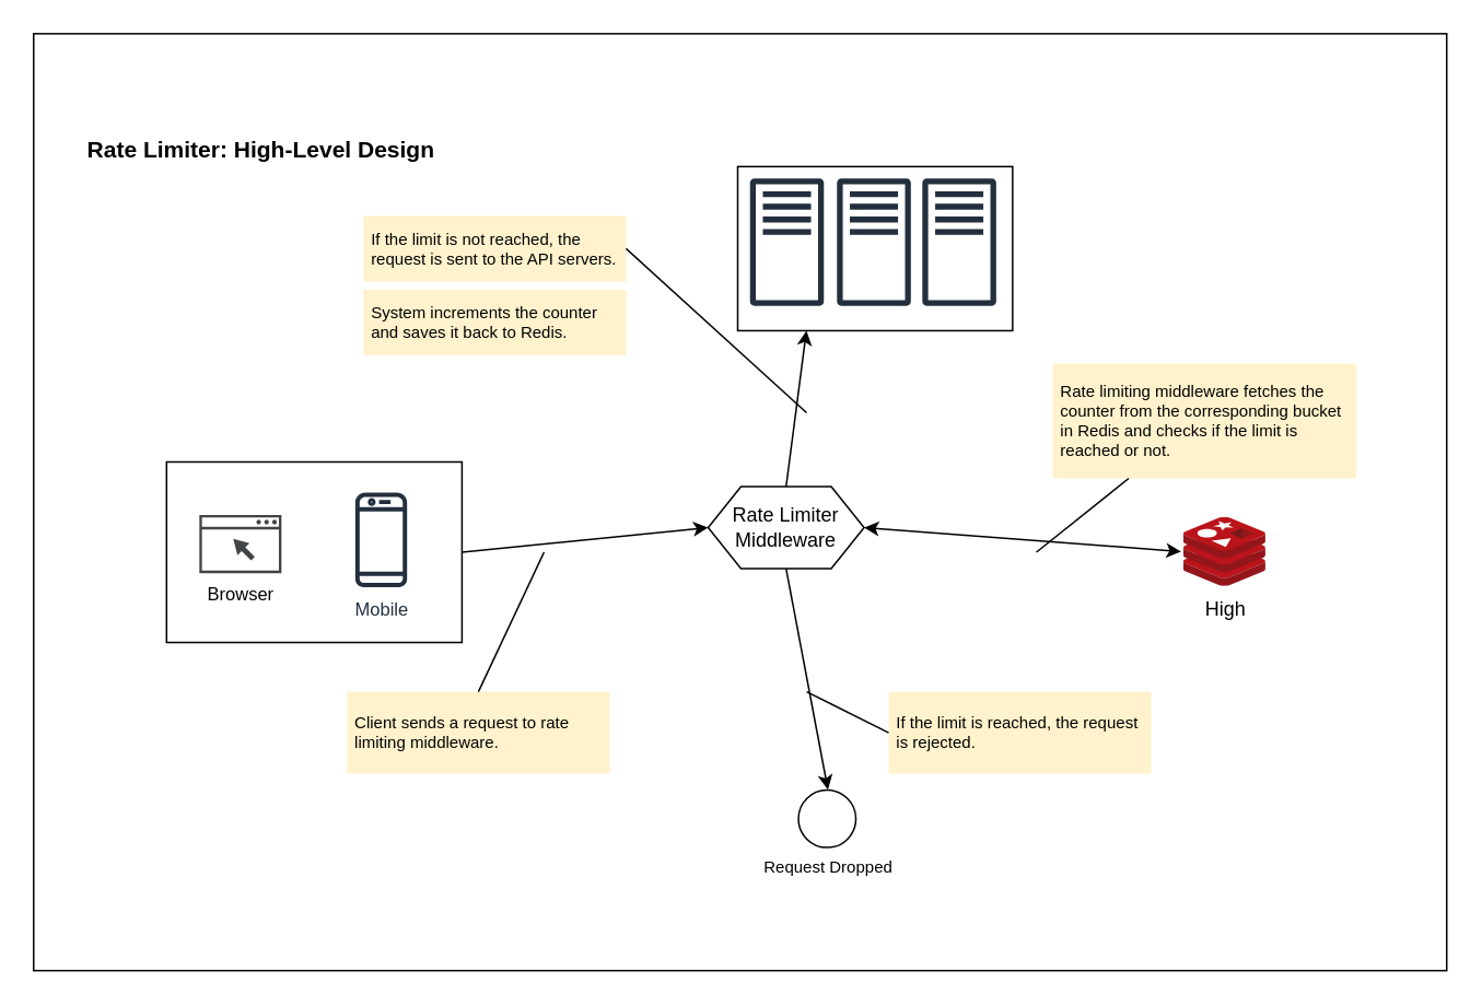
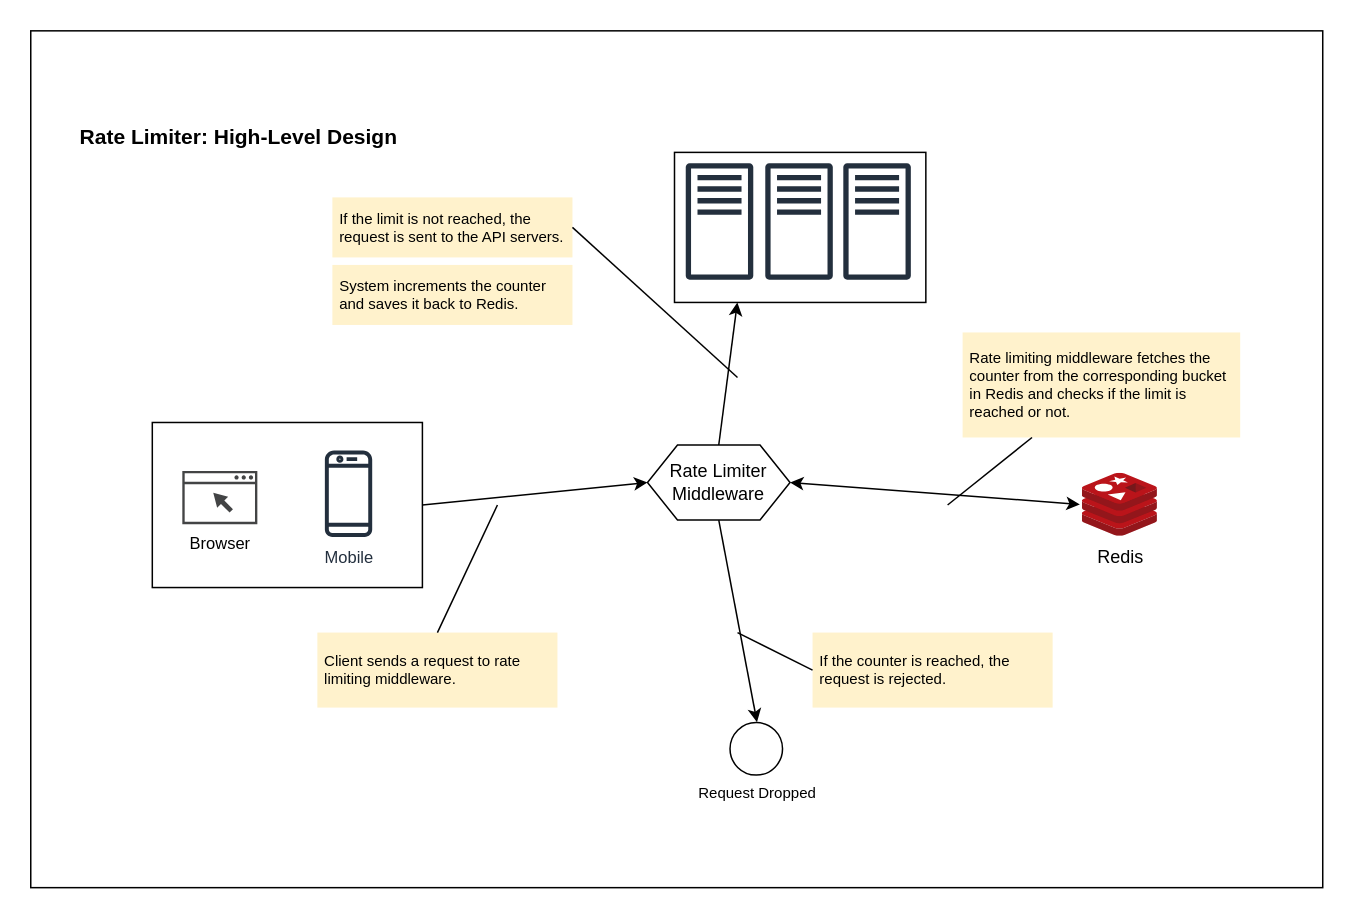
- <mxCell id="15" value="High" style="sketch=0;aspect=fixed;html=1;points=[];align=center;image;fontSize=12;image=img/lib/mscae/Cache_Redis_Product.svg;hachureGap=4;" vertex="1" parent="3"><mxGeometry x="721" y="315" width="50" height="42" as="geometry" /></mxCell>
+ <mxCell id="15" value="Redis" style="sketch=0;aspect=fixed;html=1;points=[];align=center;image;fontSize=12;image=img/lib/mscae/Cache_Redis_Product.svg;hachureGap=4;" vertex="1" parent="3"><mxGeometry x="721" y="315" width="50" height="42" as="geometry" /></mxCell>
- <mxCell id="21" value="If the limit is reached, the request is rejected." style="rounded=0;whiteSpace=wrap;html=1;hachureGap=4;fontSize=10;fillColor=#FFF2CC;strokeColor=none;spacing=5;align=left;" vertex="1" parent="3"><mxGeometry x="541" y="421" width="160" height="50" as="geometry" /></mxCell>
+ <mxCell id="21" value="If the counter is reached, the request is rejected." style="rounded=0;whiteSpace=wrap;html=1;hachureGap=4;fontSize=10;fillColor=#FFF2CC;strokeColor=none;spacing=5;align=left;" vertex="1" parent="3"><mxGeometry x="541" y="421" width="160" height="50" as="geometry" /></mxCell>
